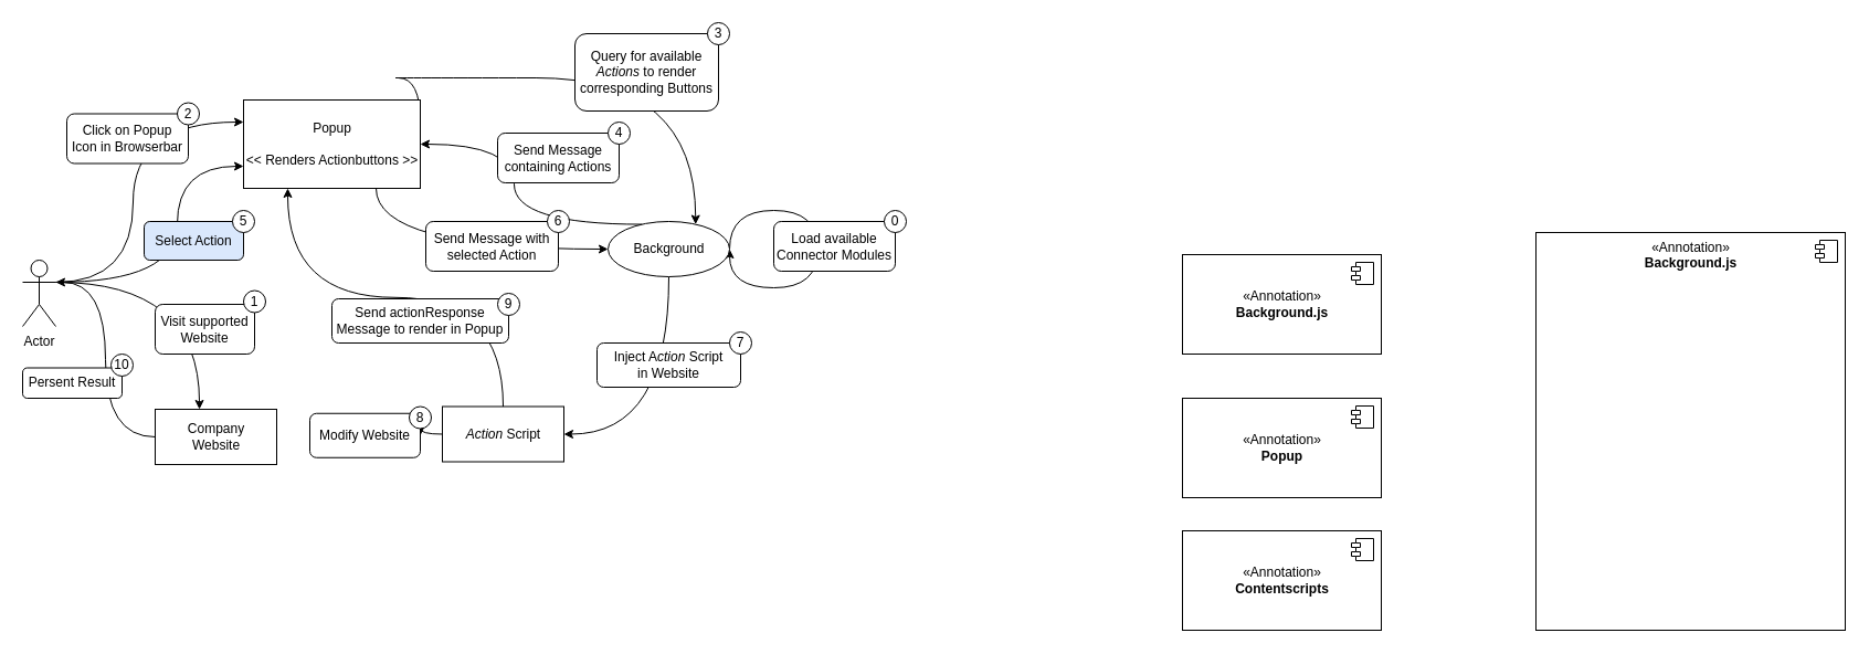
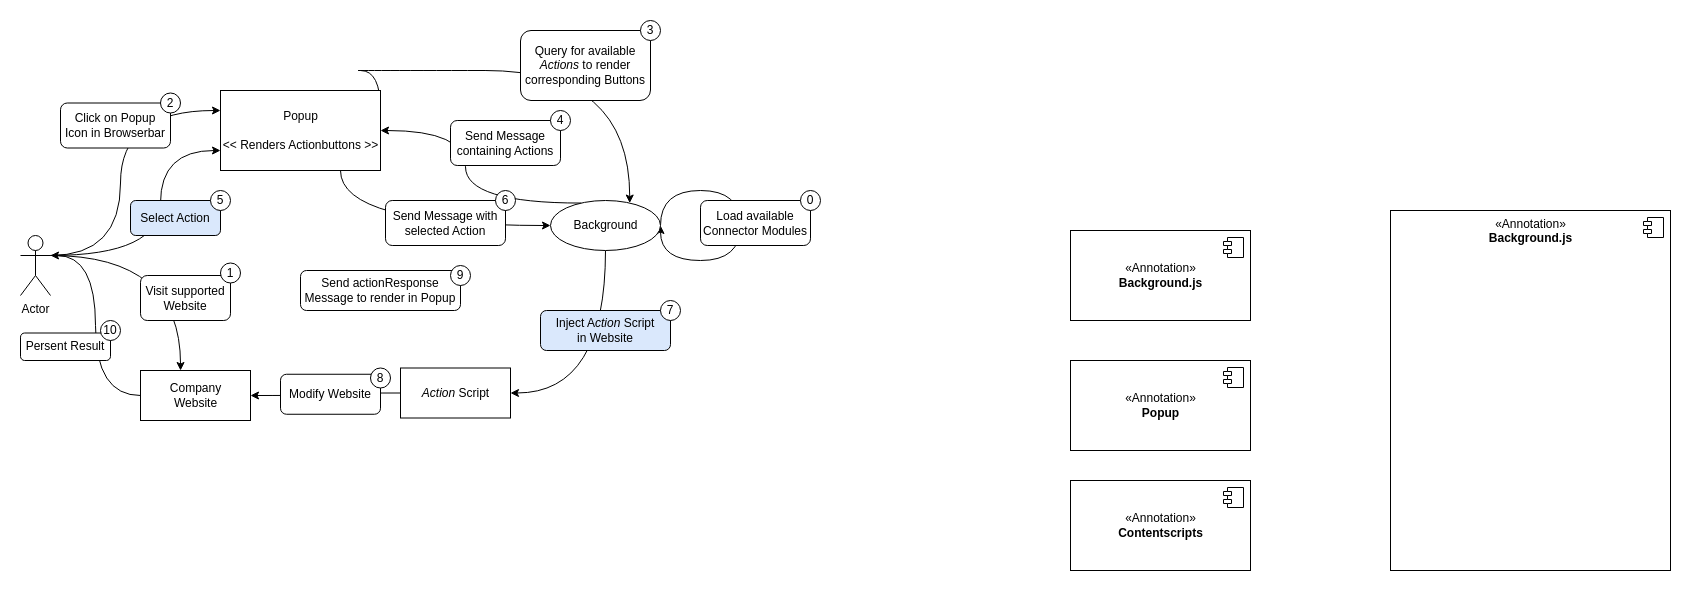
- <mxCell id="17" style="edgeStyle=orthogonalEdgeStyle;rounded=0;orthogonalLoop=1;jettySize=auto;html=1;startArrow=none;startFill=0;endArrow=classic;endFill=1;entryX=0.25;entryY=1;entryDx=0;entryDy=0;elbow=vertical;curved=1;exitX=0.5;exitY=0;exitDx=0;exitDy=0;" parent="1" source="57" target="16" edge="1"><mxGeometry relative="1" as="geometry" /></mxCell>
- <mxCell id="51" value="Inject A&lt;i&gt;ction&lt;/i&gt;&amp;nbsp;Script&lt;br&gt;in Website" style="rounded=1;whiteSpace=wrap;html=1;direction=east;" parent="50" vertex="1"><mxGeometry width="130" height="40" as="geometry" /></mxCell>
+ <mxCell id="51" value="Inject A&lt;i&gt;ction&lt;/i&gt;&amp;nbsp;Script&lt;br&gt;in Website" style="rounded=1;whiteSpace=wrap;html=1;direction=east;fillColor=#dae8fc;" parent="50" vertex="1"><mxGeometry width="130" height="40" as="geometry" /></mxCell>
- <mxCell id="21" style="edgeStyle=orthogonalEdgeStyle;rounded=0;orthogonalLoop=1;jettySize=auto;html=1;curved=1;" parent="1" source="57" target="59" edge="1"><mxGeometry relative="1" as="geometry"><mxPoint x="310" y="310" as="targetPoint" /></mxGeometry></mxCell>
+ <mxCell id="21" style="edgeStyle=orthogonalEdgeStyle;rounded=0;orthogonalLoop=1;jettySize=auto;html=1;curved=1;entryX=1;entryY=0.5;entryDx=0;entryDy=0;" parent="1" source="57" target="20" edge="1"><mxGeometry relative="1" as="geometry"><mxPoint x="310" y="310" as="targetPoint" /></mxGeometry></mxCell>
